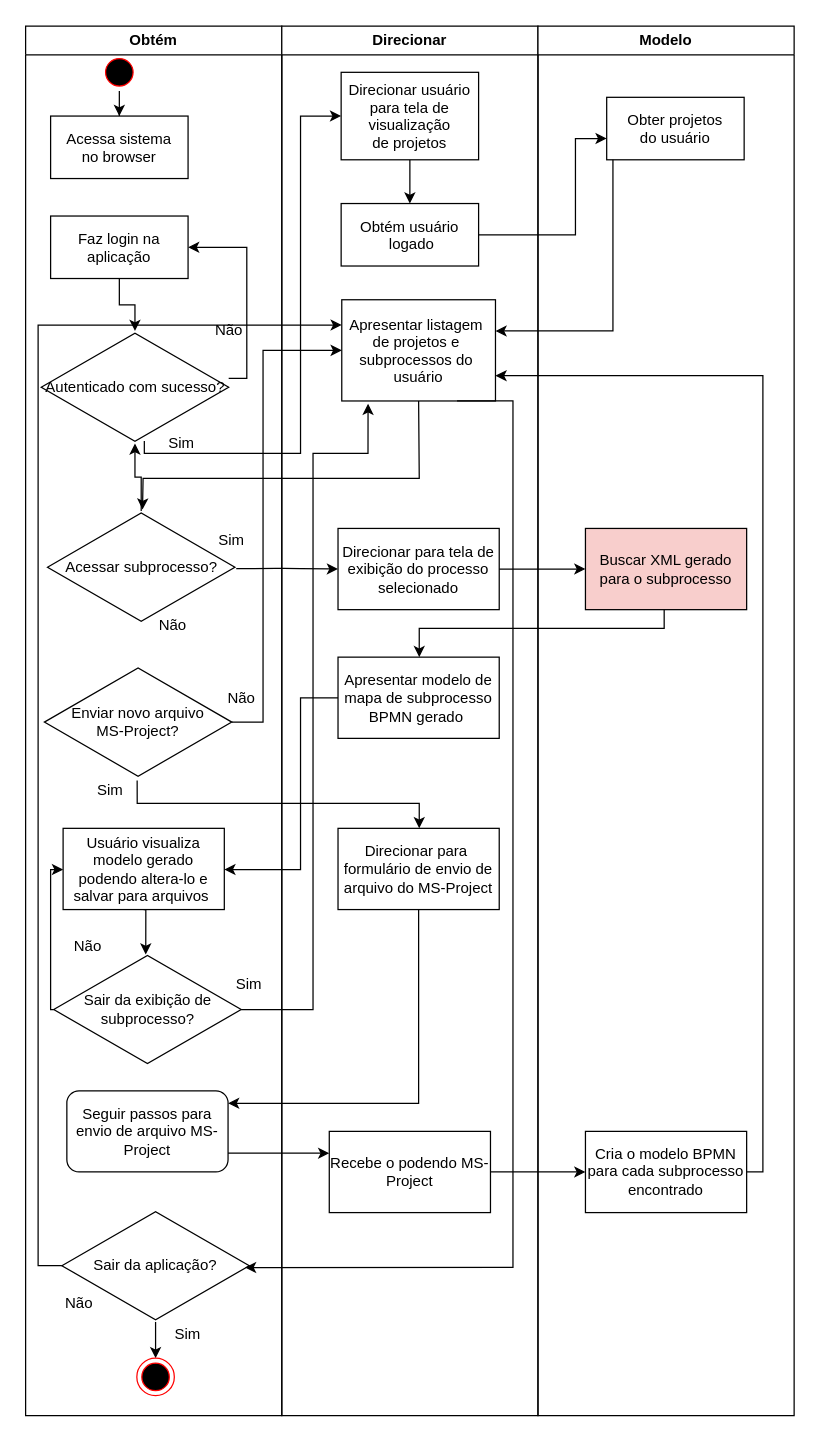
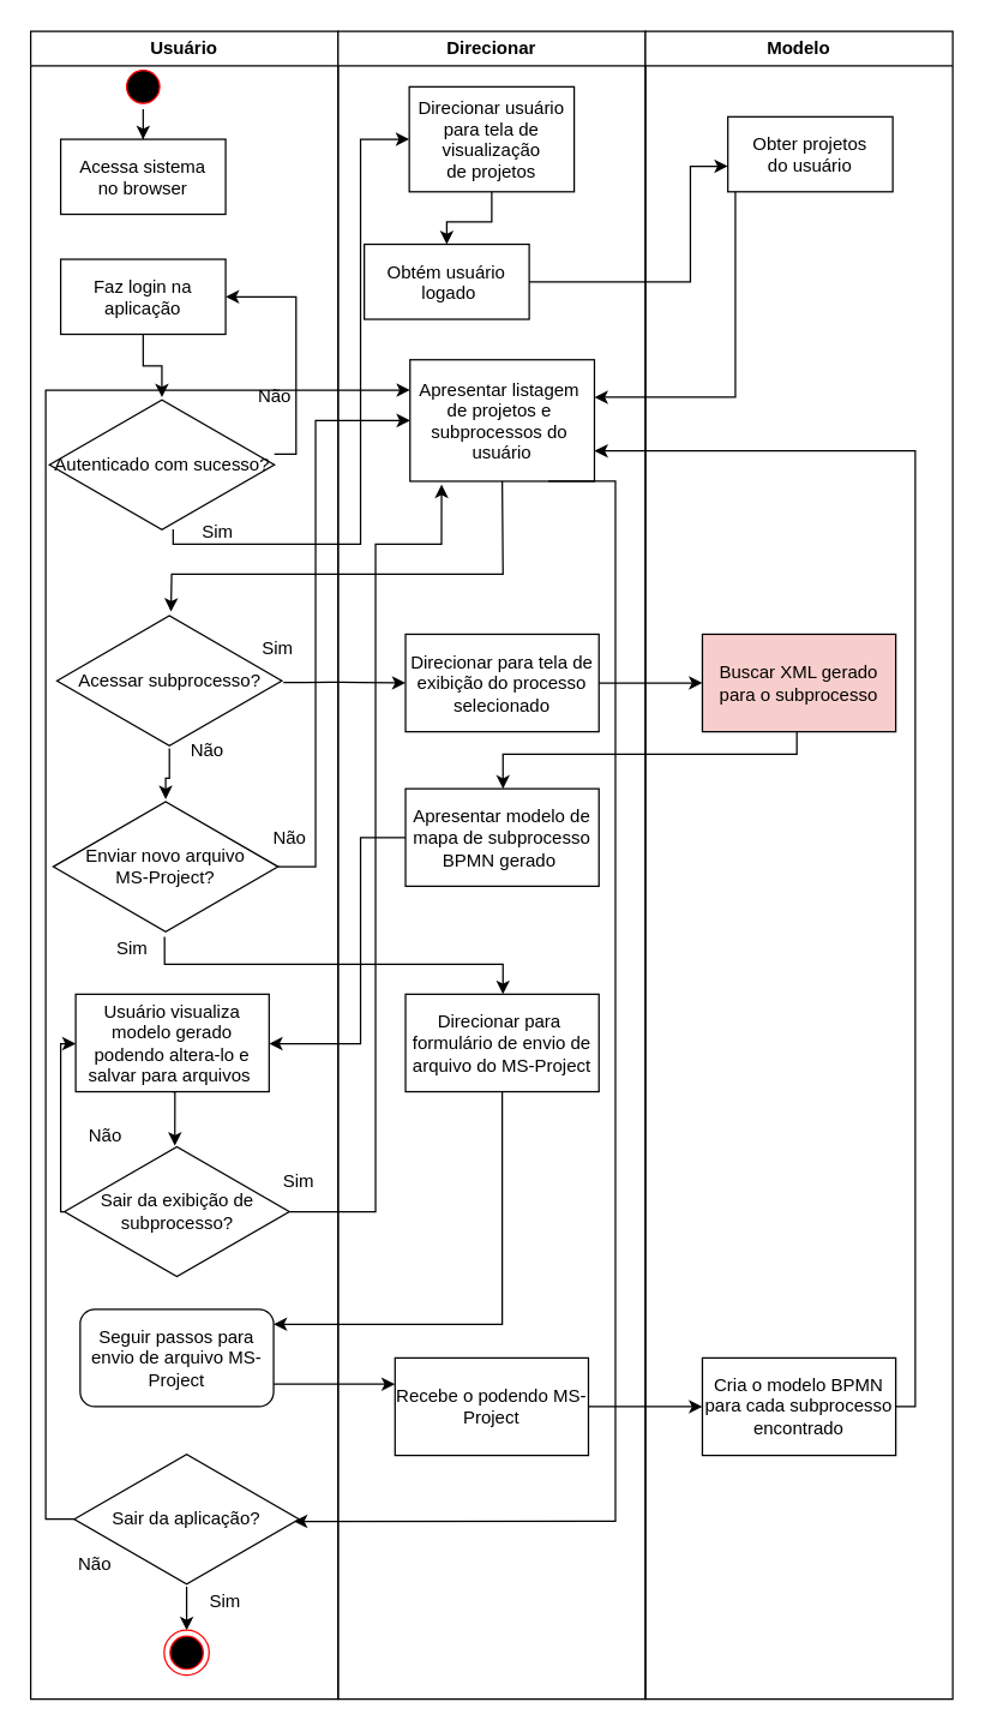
- <mxCell id="2" value="Obtém" style="swimlane;whiteSpace=wrap" parent="1" vertex="1"><mxGeometry x="20" y="20" width="205" height="1112" as="geometry" /></mxCell>
+ <mxCell id="2" value="Usuário" style="swimlane;whiteSpace=wrap" parent="1" vertex="1"><mxGeometry x="20" y="20" width="205" height="1112" as="geometry" /></mxCell>
- <mxCell id="32" value="&#10;Obtém usuário&#10; logado&#10;" style="" parent="31" vertex="1"><mxGeometry x="47.5" y="142" width="110" height="50" as="geometry" /></mxCell>
+ <mxCell id="32" value="&#10;Obtém usuário&#10; logado&#10;" style="" parent="31" vertex="1"><mxGeometry x="17.5" y="142" width="110" height="50" as="geometry" /></mxCell>
- <mxCell id="12" value="" style="edgeStyle=orthogonalEdgeStyle;rounded=0;orthogonalLoop=1;jettySize=auto;html=1;" edge="1" parent="2" source="13" target="9"><mxGeometry relative="1" as="geometry" /></mxCell>
+ <mxCell id="12" value="" style="edgeStyle=orthogonalEdgeStyle;rounded=0;orthogonalLoop=1;jettySize=auto;html=1;" edge="1" parent="2" source="13" target="14"><mxGeometry relative="1" as="geometry" /></mxCell>
